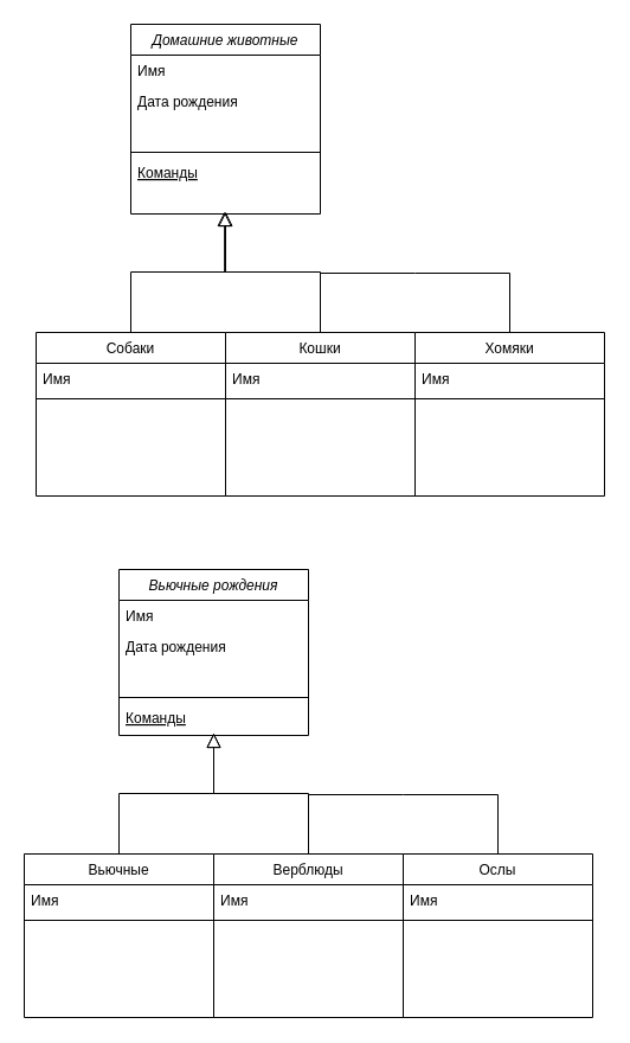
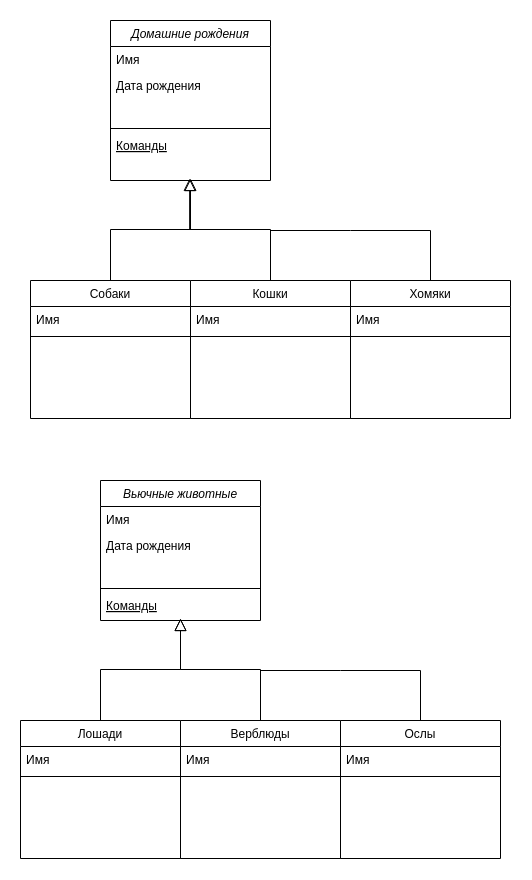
- <mxCell id="30" value="Домашние животные" style="swimlane;fontStyle=2;align=center;verticalAlign=top;childLayout=stackLayout;horizontal=1;startSize=26;horizontalStack=0;resizeParent=1;resizeLast=0;collapsible=1;marginBottom=0;rounded=0;shadow=0;strokeWidth=1;" parent="1" vertex="1"><mxGeometry x="110" y="20" width="160" height="160" as="geometry"><mxRectangle x="230" y="140" width="160" height="26" as="alternateBounds" /></mxGeometry></mxCell>
+ <mxCell id="30" value="Домашние рождения" style="swimlane;fontStyle=2;align=center;verticalAlign=top;childLayout=stackLayout;horizontal=1;startSize=26;horizontalStack=0;resizeParent=1;resizeLast=0;collapsible=1;marginBottom=0;rounded=0;shadow=0;strokeWidth=1;" parent="1" vertex="1"><mxGeometry x="110" y="20" width="160" height="160" as="geometry"><mxRectangle x="230" y="140" width="160" height="26" as="alternateBounds" /></mxGeometry></mxCell>
- <mxCell id="36" value="Вьючные рождения" style="swimlane;fontStyle=2;align=center;verticalAlign=top;childLayout=stackLayout;horizontal=1;startSize=26;horizontalStack=0;resizeParent=1;resizeLast=0;collapsible=1;marginBottom=0;rounded=0;shadow=0;strokeWidth=1;" parent="1" vertex="1"><mxGeometry x="100" y="480" width="160" height="140" as="geometry"><mxRectangle x="230" y="140" width="160" height="26" as="alternateBounds" /></mxGeometry></mxCell>
+ <mxCell id="36" value="Вьючные животные" style="swimlane;fontStyle=2;align=center;verticalAlign=top;childLayout=stackLayout;horizontal=1;startSize=26;horizontalStack=0;resizeParent=1;resizeLast=0;collapsible=1;marginBottom=0;rounded=0;shadow=0;strokeWidth=1;" parent="1" vertex="1"><mxGeometry x="100" y="480" width="160" height="140" as="geometry"><mxRectangle x="230" y="140" width="160" height="26" as="alternateBounds" /></mxGeometry></mxCell>
- <mxCell id="20" value="Вьючные" style="swimlane;fontStyle=0;align=center;verticalAlign=top;childLayout=stackLayout;horizontal=1;startSize=26;horizontalStack=0;resizeParent=1;resizeLast=0;collapsible=1;marginBottom=0;rounded=0;shadow=0;strokeWidth=1;" parent="1" vertex="1"><mxGeometry y="720" width="160" height="138" as="geometry" x="20"><mxRectangle x="130" y="380" width="160" height="26" as="alternateBounds" /></mxGeometry></mxCell>
+ <mxCell id="20" value="Лошади" style="swimlane;fontStyle=0;align=center;verticalAlign=top;childLayout=stackLayout;horizontal=1;startSize=26;horizontalStack=0;resizeParent=1;resizeLast=0;collapsible=1;marginBottom=0;rounded=0;shadow=0;strokeWidth=1;" parent="1" vertex="1"><mxGeometry y="720" width="160" height="138" as="geometry" x="20"><mxRectangle x="130" y="380" width="160" height="26" as="alternateBounds" /></mxGeometry></mxCell>
